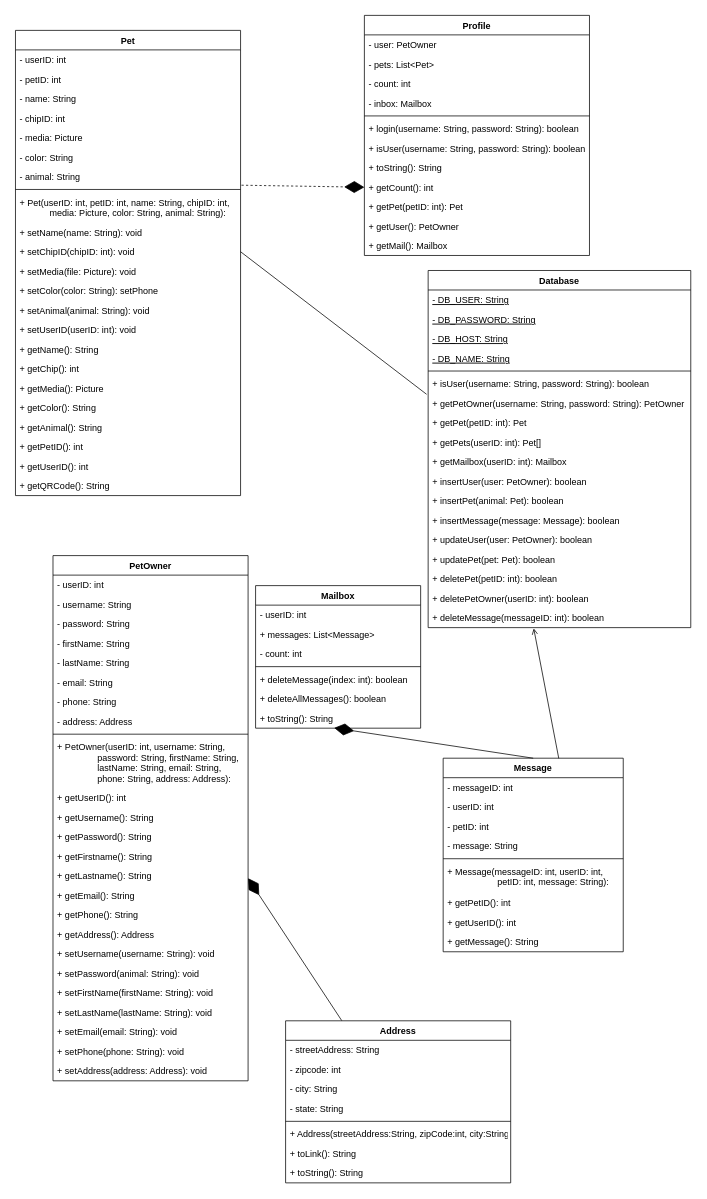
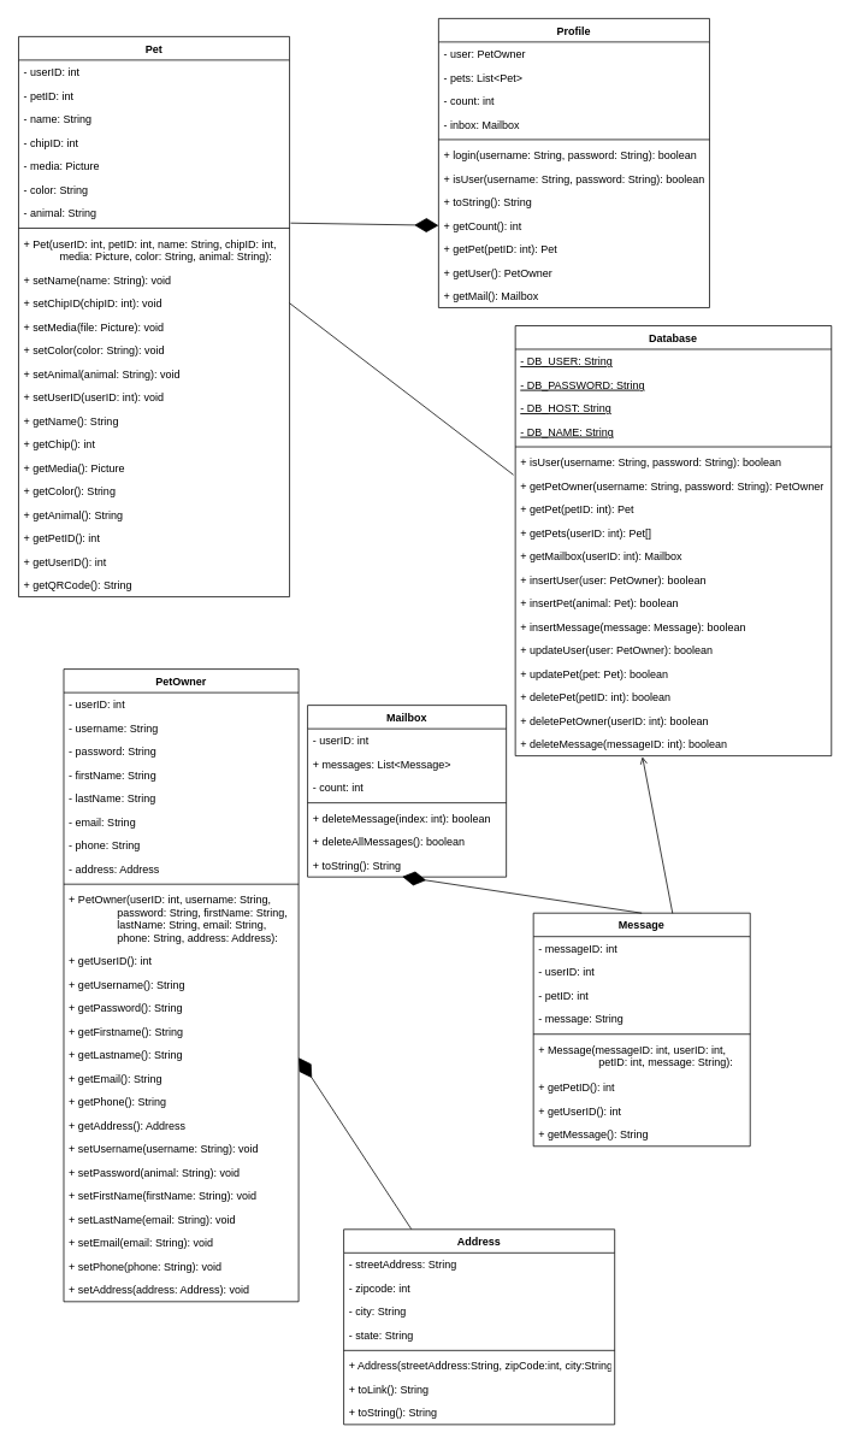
- <mxCell id="113" value="" style="endArrow=diamondThin;endFill=1;endSize=24;html=1;exitX=1.004;exitY=0.936;exitDx=0;exitDy=0;exitPerimeter=0;entryX=0;entryY=0.5;entryDx=0;entryDy=0;dashed=1;" edge="1" parent="1" source="77" target="21"><mxGeometry width="160" relative="1" as="geometry"><mxPoint x="520" y="690" as="sourcePoint" /><mxPoint x="680" y="690" as="targetPoint" /></mxGeometry></mxCell>
+ <mxCell id="113" value="" style="endArrow=diamondThin;endFill=1;endSize=24;html=1;exitX=1.004;exitY=0.936;exitDx=0;exitDy=0;exitPerimeter=0;entryX=0;entryY=0.5;entryDx=0;entryDy=0;" edge="1" parent="1" source="77" target="21"><mxGeometry width="160" relative="1" as="geometry"><mxPoint x="520" y="690" as="sourcePoint" /><mxPoint x="680" y="690" as="targetPoint" /></mxGeometry></mxCell>
- <mxCell id="83" value="+ setColor(color: String): setPhone" style="text;strokeColor=none;fillColor=none;align=left;verticalAlign=top;spacingLeft=4;spacingRight=4;overflow=hidden;rotatable=0;points=[[0,0.5],[1,0.5]];portConstraint=eastwest;" vertex="1" parent="70"><mxGeometry y="334" width="300" height="26" as="geometry" /></mxCell>
+ <mxCell id="83" value="+ setColor(color: String): void" style="text;strokeColor=none;fillColor=none;align=left;verticalAlign=top;spacingLeft=4;spacingRight=4;overflow=hidden;rotatable=0;points=[[0,0.5],[1,0.5]];portConstraint=eastwest;" vertex="1" parent="70"><mxGeometry y="334" width="300" height="26" as="geometry" /></mxCell>
- <mxCell id="66" value="+ setLastName(lastName: String): void" style="text;strokeColor=none;fillColor=none;align=left;verticalAlign=top;spacingLeft=4;spacingRight=4;overflow=hidden;rotatable=0;points=[[0,0.5],[1,0.5]];portConstraint=eastwest;" vertex="1" parent="44"><mxGeometry y="596" width="260" height="26" as="geometry" /></mxCell>
+ <mxCell id="66" value="+ setLastName(email: String): void" style="text;strokeColor=none;fillColor=none;align=left;verticalAlign=top;spacingLeft=4;spacingRight=4;overflow=hidden;rotatable=0;points=[[0,0.5],[1,0.5]];portConstraint=eastwest;" vertex="1" parent="44"><mxGeometry y="596" width="260" height="26" as="geometry" /></mxCell>
